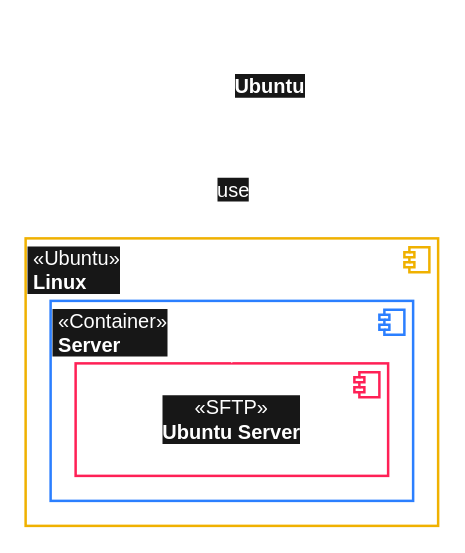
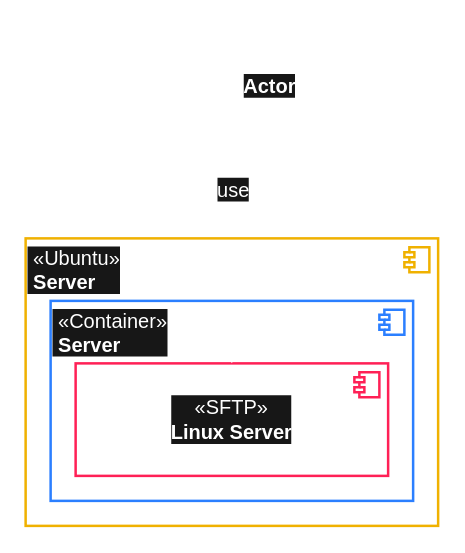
- <mxCell id="11" value="&lt;font style=&quot;&quot;&gt;Ubuntu&lt;/font&gt;" style="text;align=center;fontStyle=1;verticalAlign=middle;spacingLeft=3;spacingRight=3;strokeColor=none;rotatable=0;points=[[0,0.5],[1,0.5]];portConstraint=eastwest;html=1;fontFamily=Helvetica;fontSize=16;fontColor=#FFFFFF;labelBackgroundColor=#171717;" parent="1" vertex="1"><mxGeometry x="175" y="55" width="80" height="26" as="geometry" /></mxCell>
+ <mxCell id="11" value="&lt;font style=&quot;&quot;&gt;Actor&lt;/font&gt;" style="text;align=center;fontStyle=1;verticalAlign=middle;spacingLeft=3;spacingRight=3;strokeColor=none;rotatable=0;points=[[0,0.5],[1,0.5]];portConstraint=eastwest;html=1;fontFamily=Helvetica;fontSize=16;fontColor=#FFFFFF;labelBackgroundColor=#171717;" parent="1" vertex="1"><mxGeometry x="175" y="55" width="80" height="26" as="geometry" /></mxCell>
- <mxCell id="2" value="&lt;span style=&quot;&quot;&gt;&amp;nbsp;«Ubuntu»&lt;br&gt;&lt;b&gt;&amp;nbsp;Linux&lt;/b&gt;&lt;/span&gt;" style="html=1;dropTarget=0;whiteSpace=wrap;align=left;verticalAlign=top;fillColor=none;fontFamily=Helvetica;strokeColor=#F0B100;fontSize=16;strokeWidth=2;fontColor=#FFFFFF;labelBackgroundColor=#171717;" parent="1" vertex="1"><mxGeometry x="20" y="190" width="330" height="230" as="geometry" /></mxCell>
+ <mxCell id="2" value="&lt;span style=&quot;&quot;&gt;&amp;nbsp;«Ubuntu»&lt;br&gt;&lt;b&gt;&amp;nbsp;Server&lt;/b&gt;&lt;/span&gt;" style="html=1;dropTarget=0;whiteSpace=wrap;align=left;verticalAlign=top;fillColor=none;fontFamily=Helvetica;strokeColor=#F0B100;fontSize=16;strokeWidth=2;fontColor=#FFFFFF;labelBackgroundColor=#171717;" parent="1" vertex="1"><mxGeometry x="20" y="190" width="330" height="230" as="geometry" /></mxCell>
- <mxCell id="6" value="&lt;font style=&quot;&quot;&gt;«SFTP»&lt;br&gt;&lt;b&gt;Ubuntu Server&lt;/b&gt;&lt;/font&gt;" style="html=1;dropTarget=0;whiteSpace=wrap;align=center;verticalAlign=middle;fillColor=none;fontFamily=Helvetica;strokeColor=#FF2056;fontSize=16;strokeWidth=2;fontColor=#FFFFFF;labelBackgroundColor=#171717;" parent="1" vertex="1"><mxGeometry x="60" y="290" width="250" height="90" as="geometry" /></mxCell>
+ <mxCell id="6" value="&lt;font style=&quot;&quot;&gt;«SFTP»&lt;br&gt;&lt;b&gt;Linux Server&lt;/b&gt;&lt;/font&gt;" style="html=1;dropTarget=0;whiteSpace=wrap;align=center;verticalAlign=middle;fillColor=none;fontFamily=Helvetica;strokeColor=#FF2056;fontSize=16;strokeWidth=2;fontColor=#FFFFFF;labelBackgroundColor=#171717;" parent="1" vertex="1"><mxGeometry x="60" y="290" width="250" height="90" as="geometry" /></mxCell>
